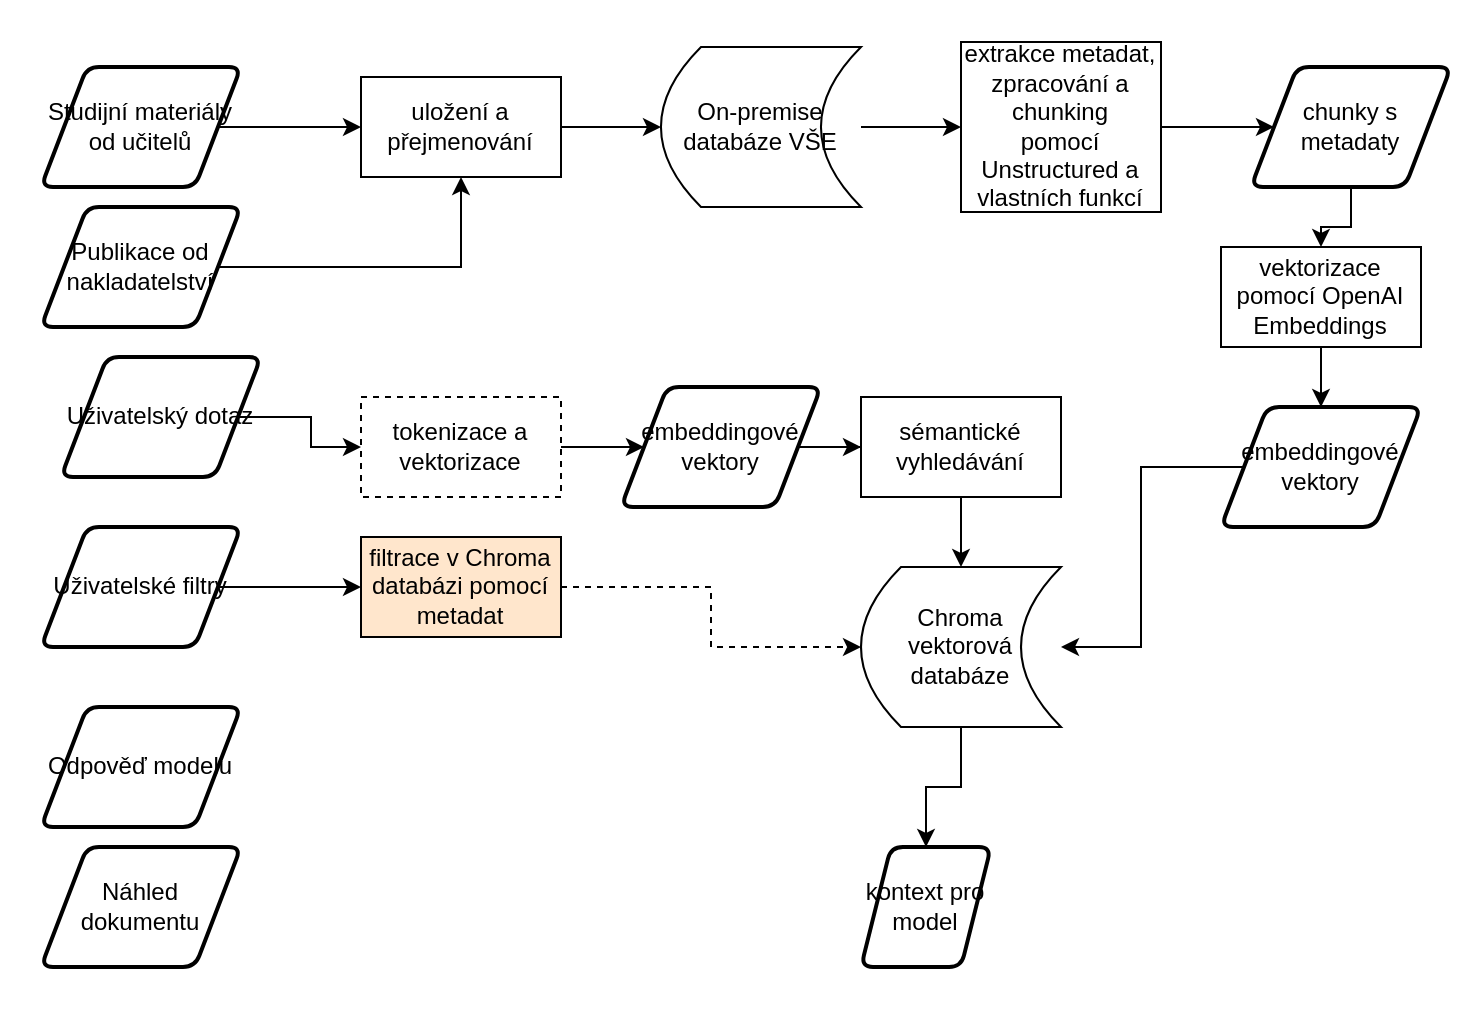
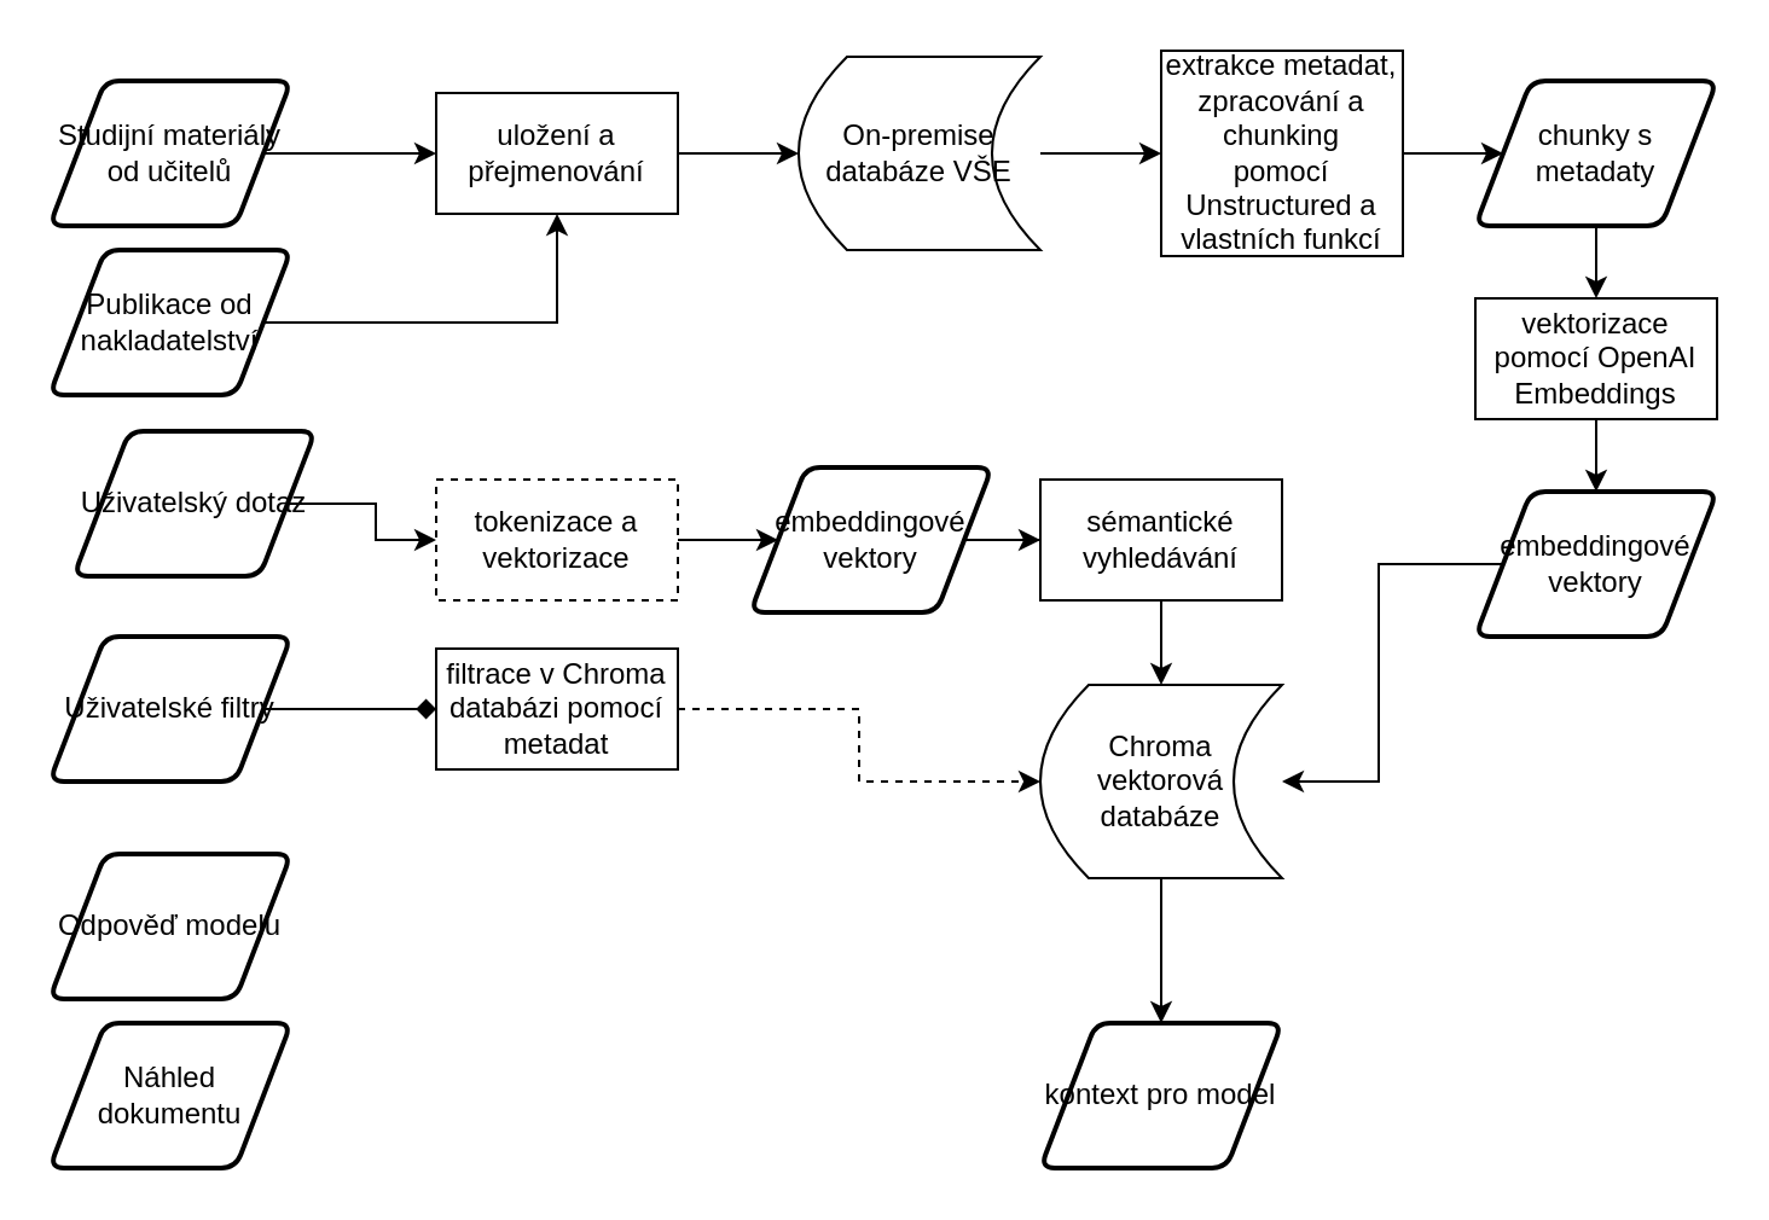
- <mxCell id="30" value="chunky s metadaty" style="shape=parallelogram;html=1;strokeWidth=2;perimeter=parallelogramPerimeter;whiteSpace=wrap;rounded=1;arcSize=12;size=0.23;" vertex="1" parent="1"><mxGeometry x="625" y="33" width="100" height="60" as="geometry" /></mxCell>
+ <mxCell id="30" value="chunky s metadaty" style="shape=parallelogram;html=1;strokeWidth=2;perimeter=parallelogramPerimeter;whiteSpace=wrap;rounded=1;arcSize=12;size=0.23;" vertex="1" parent="1"><mxGeometry x="610" y="33" width="100" height="60" as="geometry" /></mxCell>
- <mxCell id="18" style="edgeStyle=orthogonalEdgeStyle;rounded=0;orthogonalLoop=1;jettySize=auto;html=1;" edge="1" parent="1" source="19" target="23"><mxGeometry relative="1" as="geometry" /></mxCell>
+ <mxCell id="18" style="edgeStyle=orthogonalEdgeStyle;rounded=0;orthogonalLoop=1;jettySize=auto;html=1;endArrow=diamond;" edge="1" parent="1" source="19" target="23"><mxGeometry relative="1" as="geometry" /></mxCell>
- <mxCell id="23" value="filtrace v Chroma databázi pomocí metadat" style="html=1;dashed=0;whiteSpace=wrap;fillColor=#ffe6cc;" vertex="1" parent="1"><mxGeometry x="180" y="268" width="100" height="50" as="geometry" /></mxCell>
+ <mxCell id="23" value="filtrace v Chroma databázi pomocí metadat" style="html=1;dashed=0;whiteSpace=wrap;" vertex="1" parent="1"><mxGeometry x="180" y="268" width="100" height="50" as="geometry" /></mxCell>
- <mxCell id="28" value="kontext pro model" style="shape=parallelogram;html=1;strokeWidth=2;perimeter=parallelogramPerimeter;whiteSpace=wrap;rounded=1;arcSize=12;size=0.23;" vertex="1" parent="1"><mxGeometry x="430" y="423" width="65" height="60" as="geometry" /></mxCell>
+ <mxCell id="28" value="kontext pro model" style="shape=parallelogram;html=1;strokeWidth=2;perimeter=parallelogramPerimeter;whiteSpace=wrap;rounded=1;arcSize=12;size=0.23;" vertex="1" parent="1"><mxGeometry x="430" y="423" width="100" height="60" as="geometry" /></mxCell>
